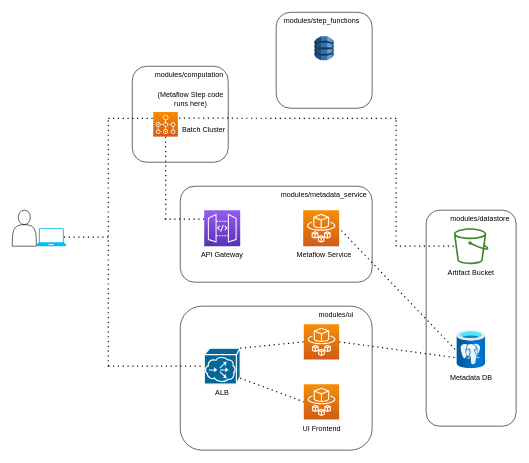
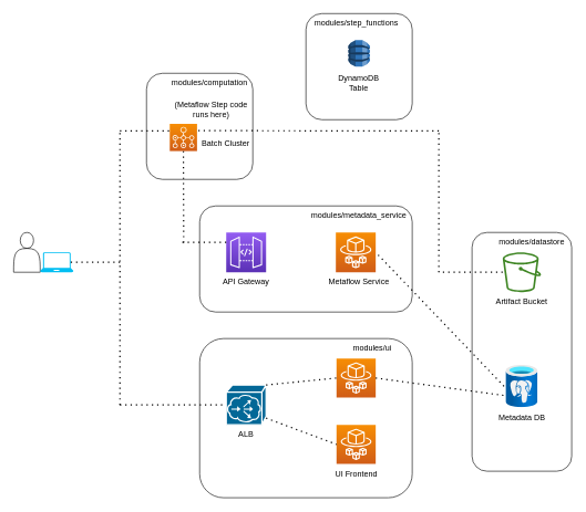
+ <mxCell id="11" value="DynamoDB Table" style="text;html=1;strokeColor=none;fillColor=none;align=center;verticalAlign=middle;whiteSpace=wrap;rounded=0;container=0;" vertex="1" parent="8"><mxGeometry x="44.444" y="90.0" width="71.111" height="30" as="geometry" /></mxCell>
